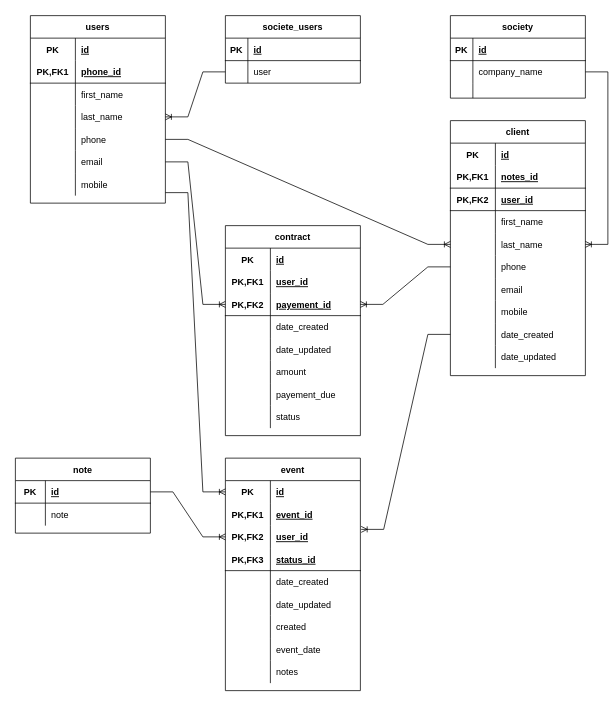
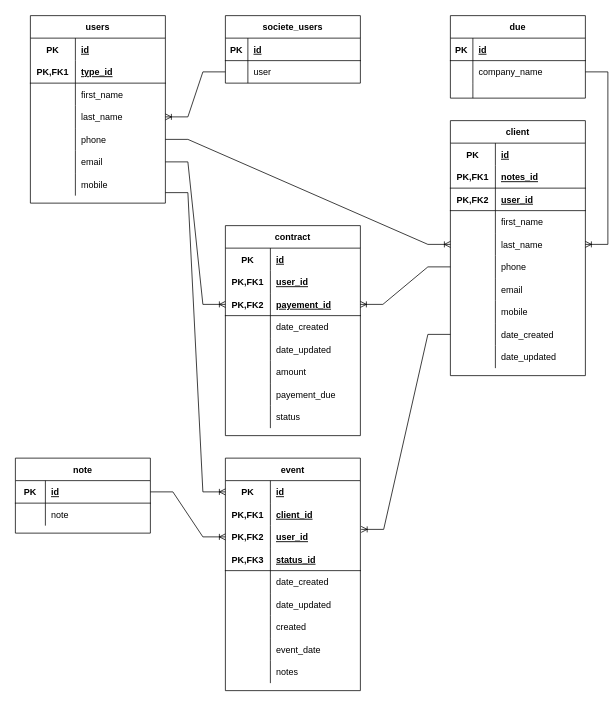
- <mxCell id="31" value="society" style="shape=table;startSize=30;container=1;collapsible=1;childLayout=tableLayout;fixedRows=1;rowLines=0;fontStyle=1;align=center;resizeLast=1;" parent="1" vertex="1"><mxGeometry x="600" y="20" width="180" height="110" as="geometry" /></mxCell>
+ <mxCell id="31" value="due" style="shape=table;startSize=30;container=1;collapsible=1;childLayout=tableLayout;fixedRows=1;rowLines=0;fontStyle=1;align=center;resizeLast=1;" parent="1" vertex="1"><mxGeometry x="600" y="20" width="180" height="110" as="geometry" /></mxCell>
- <mxCell id="8" value="phone_id" style="shape=partialRectangle;connectable=0;fillColor=none;top=0;left=0;bottom=0;right=0;align=left;spacingLeft=6;fontStyle=5;overflow=hidden;" parent="6" vertex="1"><mxGeometry x="60" width="120" height="30" as="geometry"><mxRectangle width="120" height="30" as="alternateBounds" /></mxGeometry></mxCell>
+ <mxCell id="8" value="type_id" style="shape=partialRectangle;connectable=0;fillColor=none;top=0;left=0;bottom=0;right=0;align=left;spacingLeft=6;fontStyle=5;overflow=hidden;" parent="6" vertex="1"><mxGeometry x="60" width="120" height="30" as="geometry"><mxRectangle width="120" height="30" as="alternateBounds" /></mxGeometry></mxCell>
- <mxCell id="108" value="event_id" style="shape=partialRectangle;connectable=0;fillColor=none;top=0;left=0;bottom=0;right=0;align=left;spacingLeft=6;fontStyle=5;overflow=hidden;" parent="106" vertex="1"><mxGeometry x="60" width="120" height="30" as="geometry"><mxRectangle width="120" height="30" as="alternateBounds" /></mxGeometry></mxCell>
+ <mxCell id="108" value="client_id" style="shape=partialRectangle;connectable=0;fillColor=none;top=0;left=0;bottom=0;right=0;align=left;spacingLeft=6;fontStyle=5;overflow=hidden;" parent="106" vertex="1"><mxGeometry x="60" width="120" height="30" as="geometry"><mxRectangle width="120" height="30" as="alternateBounds" /></mxGeometry></mxCell>
